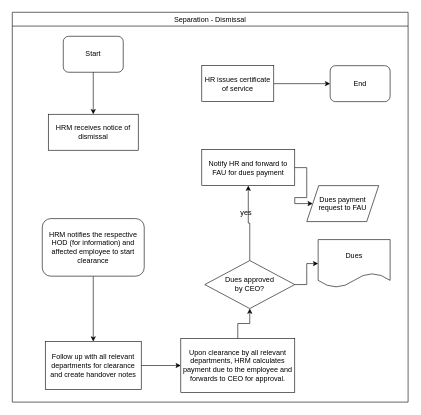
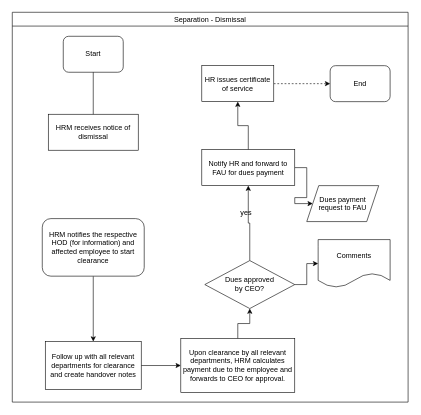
- <mxCell id="20" value="" style="edgeStyle=orthogonalEdgeStyle;rounded=0;orthogonalLoop=1;jettySize=auto;html=1;entryX=0;entryY=0.5;entryDx=0;entryDy=0;" edge="1" parent="2" source="21" target="22"><mxGeometry relative="1" as="geometry"><mxPoint x="516" y="119" as="targetPoint" /></mxGeometry></mxCell>
+ <mxCell id="20" value="" style="edgeStyle=orthogonalEdgeStyle;rounded=0;orthogonalLoop=1;jettySize=auto;html=1;entryX=0;entryY=0.5;entryDx=0;entryDy=0;dashed=1;" edge="1" parent="2" source="21" target="22"><mxGeometry relative="1" as="geometry"><mxPoint x="516" y="119" as="targetPoint" /></mxGeometry></mxCell>
- <mxCell id="5" value="" style="edgeStyle=orthogonalEdgeStyle;rounded=0;orthogonalLoop=1;jettySize=auto;html=1;" edge="1" parent="2" source="3" target="4"><mxGeometry relative="1" as="geometry"><mxPoint x="135" y="180" as="targetPoint" /></mxGeometry></mxCell>
+ <mxCell id="5" value="" style="edgeStyle=orthogonalEdgeStyle;rounded=0;orthogonalLoop=1;jettySize=auto;html=1;endArrow=none;" edge="1" parent="2" source="3" target="4"><mxGeometry relative="1" as="geometry"><mxPoint x="135" y="180" as="targetPoint" /></mxGeometry></mxCell>
+ <mxCell id="16" value="" style="edgeStyle=orthogonalEdgeStyle;rounded=0;orthogonalLoop=1;jettySize=auto;html=1;" edge="1" parent="2" source="18" target="21"><mxGeometry relative="1" as="geometry" /></mxCell>
- <mxCell id="15" value="Dues" style="shape=document;whiteSpace=wrap;html=1;boundedLbl=1;rounded=0;" vertex="1" parent="2"><mxGeometry x="510" y="379" width="120" height="80" as="geometry" /></mxCell>
+ <mxCell id="15" value="Comments" style="shape=document;whiteSpace=wrap;html=1;boundedLbl=1;rounded=0;" vertex="1" parent="2"><mxGeometry x="510" y="379" width="120" height="80" as="geometry" /></mxCell>
